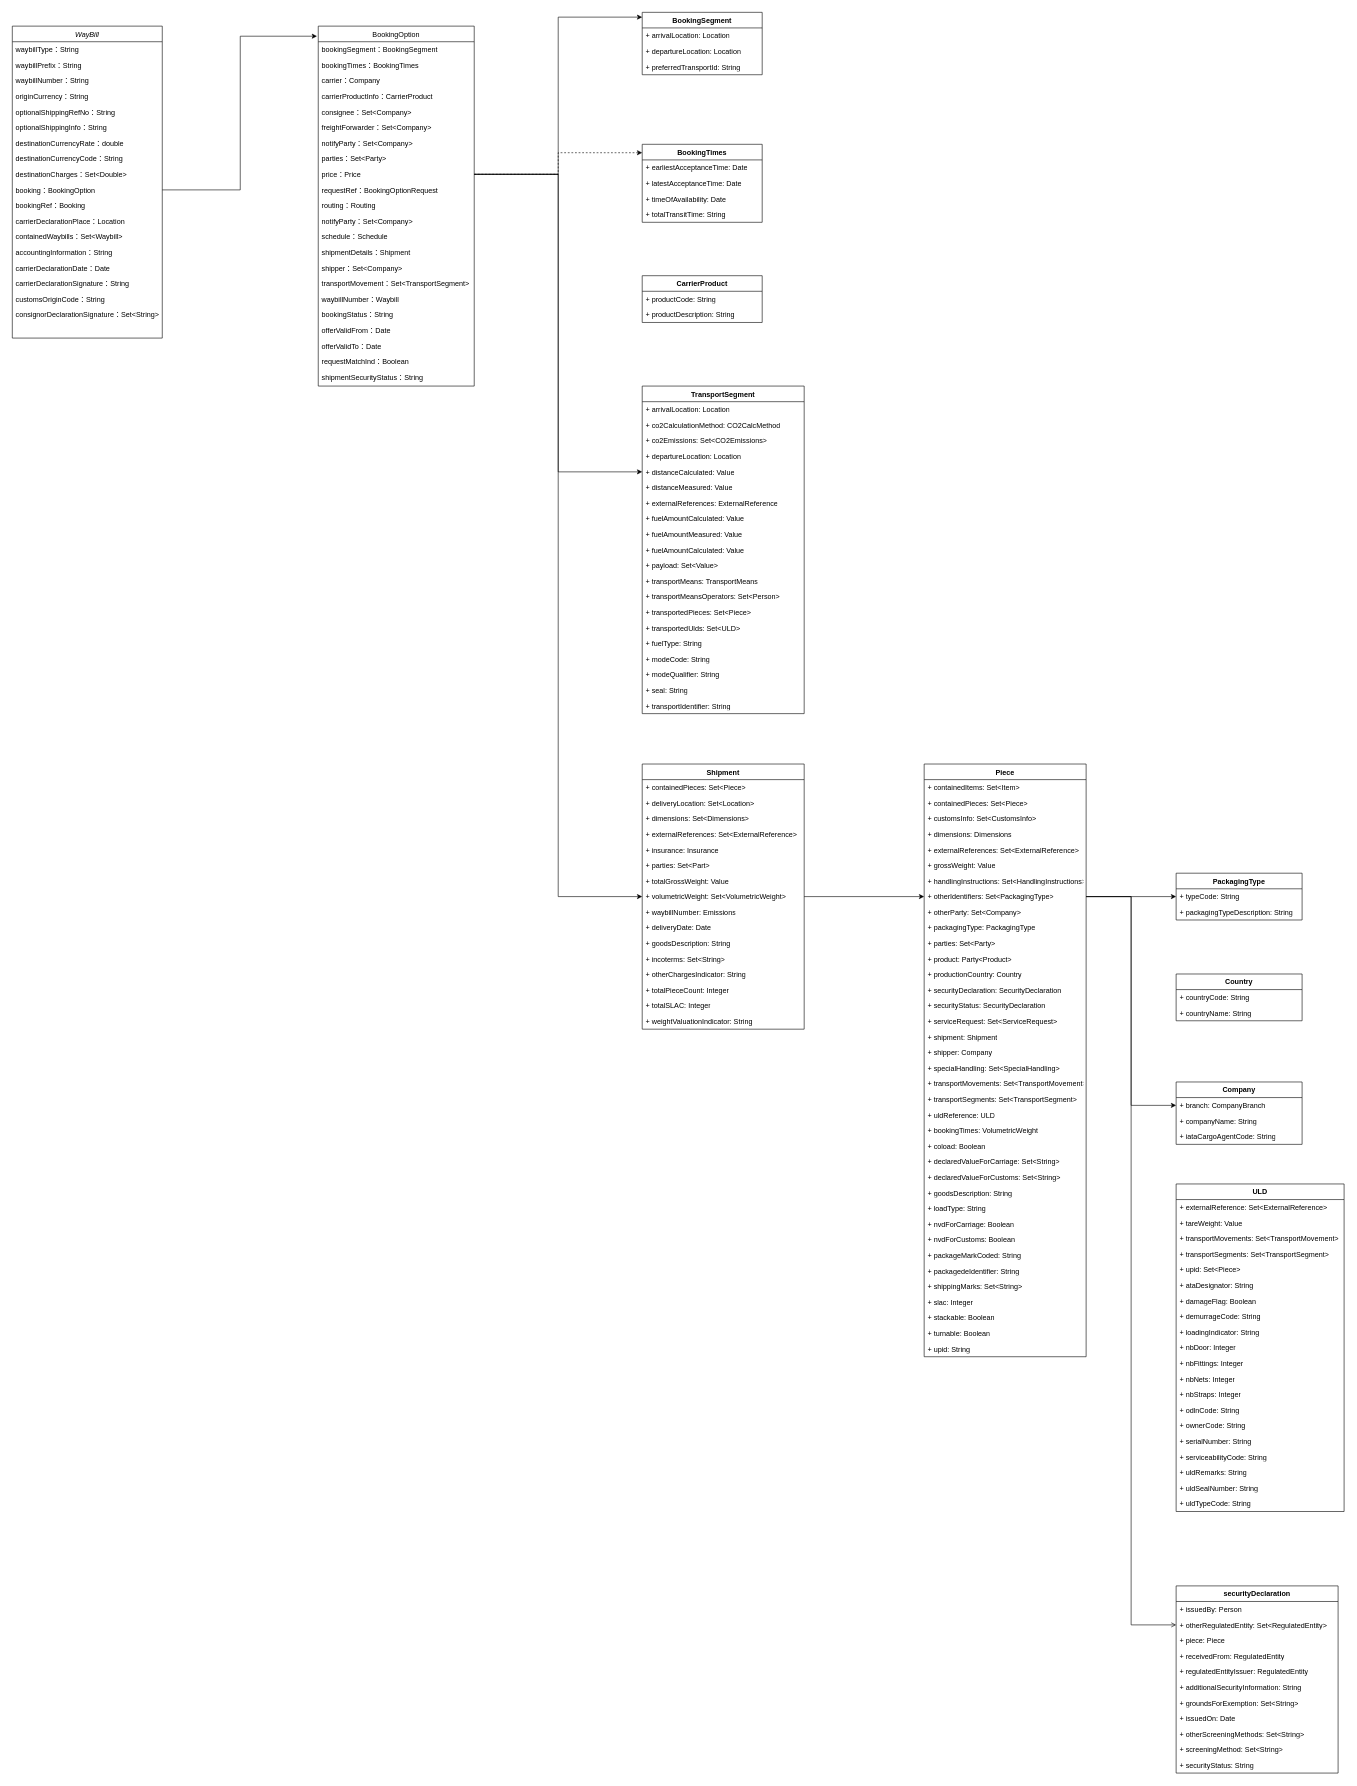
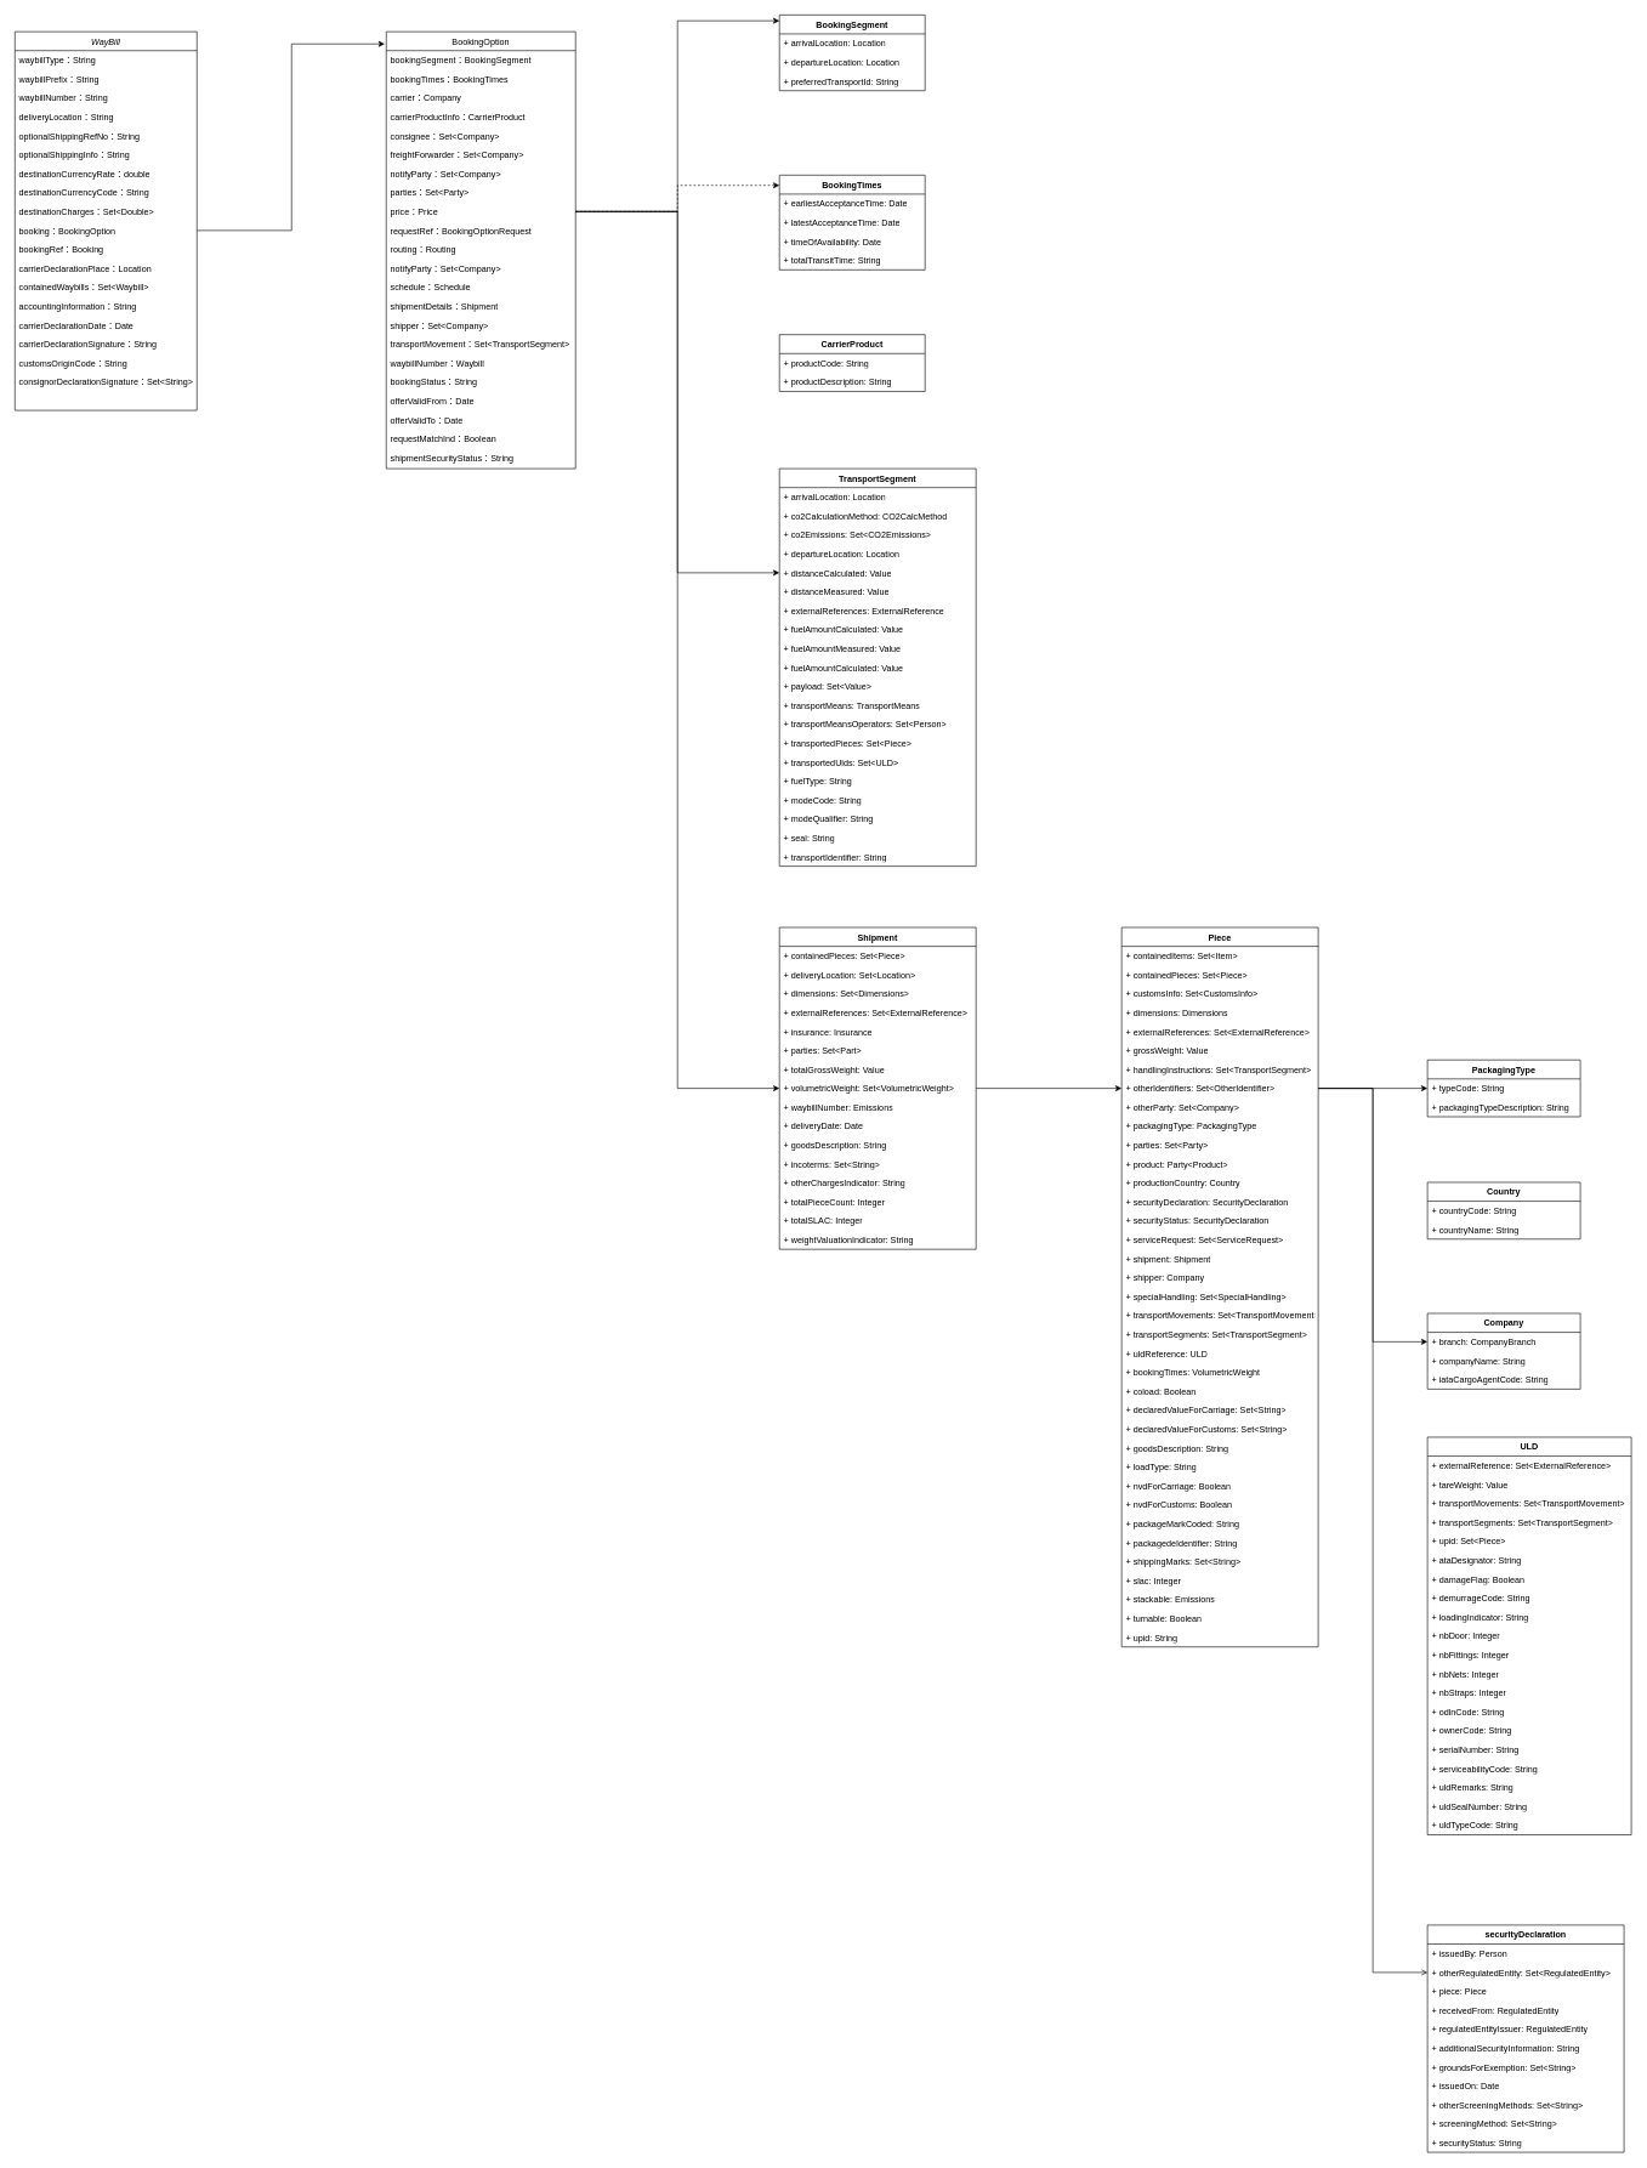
- <mxCell id="6" value="originCurrency：String" style="text;align=left;verticalAlign=top;spacingLeft=4;spacingRight=4;overflow=hidden;rotatable=0;points=[[0,0.5],[1,0.5]];portConstraint=eastwest;" vertex="1" parent="2"><mxGeometry y="104" width="250" height="26" as="geometry" /></mxCell>
+ <mxCell id="6" value="deliveryLocation：String" style="text;align=left;verticalAlign=top;spacingLeft=4;spacingRight=4;overflow=hidden;rotatable=0;points=[[0,0.5],[1,0.5]];portConstraint=eastwest;" vertex="1" parent="2"><mxGeometry y="104" width="250" height="26" as="geometry" /></mxCell>
- <mxCell id="106" value="+&amp;nbsp;handlingInstructions&lt;span style=&quot;background-color: initial;&quot;&gt;:&amp;nbsp;&lt;/span&gt;Set&amp;lt;HandlingInstructions&amp;gt;" style="text;strokeColor=none;fillColor=none;align=left;verticalAlign=top;spacingLeft=4;spacingRight=4;overflow=hidden;rotatable=0;points=[[0,0.5],[1,0.5]];portConstraint=eastwest;whiteSpace=wrap;html=1;" vertex="1" parent="99"><mxGeometry y="182" width="270" height="26" as="geometry" /></mxCell>
+ <mxCell id="106" value="+&amp;nbsp;handlingInstructions&lt;span style=&quot;background-color: initial;&quot;&gt;:&amp;nbsp;&lt;/span&gt;Set&amp;lt;TransportSegment&amp;gt;" style="text;strokeColor=none;fillColor=none;align=left;verticalAlign=top;spacingLeft=4;spacingRight=4;overflow=hidden;rotatable=0;points=[[0,0.5],[1,0.5]];portConstraint=eastwest;whiteSpace=wrap;html=1;" vertex="1" parent="99"><mxGeometry y="182" width="270" height="26" as="geometry" /></mxCell>
- <mxCell id="107" value="+&amp;nbsp;otherIdentifiers&lt;span style=&quot;background-color: initial;&quot;&gt;:&amp;nbsp;&lt;/span&gt;Set&amp;lt;PackagingType&amp;gt;" style="text;strokeColor=none;fillColor=none;align=left;verticalAlign=top;spacingLeft=4;spacingRight=4;overflow=hidden;rotatable=0;points=[[0,0.5],[1,0.5]];portConstraint=eastwest;whiteSpace=wrap;html=1;" vertex="1" parent="99"><mxGeometry y="208" width="270" height="26" as="geometry" /></mxCell>
+ <mxCell id="107" value="+&amp;nbsp;otherIdentifiers&lt;span style=&quot;background-color: initial;&quot;&gt;:&amp;nbsp;&lt;/span&gt;Set&amp;lt;OtherIdentifier&amp;gt;" style="text;strokeColor=none;fillColor=none;align=left;verticalAlign=top;spacingLeft=4;spacingRight=4;overflow=hidden;rotatable=0;points=[[0,0.5],[1,0.5]];portConstraint=eastwest;whiteSpace=wrap;html=1;" vertex="1" parent="99"><mxGeometry y="208" width="270" height="26" as="geometry" /></mxCell>
- <mxCell id="134" value="+&amp;nbsp;stackable&lt;span style=&quot;background-color: initial;&quot;&gt;:&amp;nbsp;&lt;/span&gt;Boolean" style="text;strokeColor=none;fillColor=none;align=left;verticalAlign=top;spacingLeft=4;spacingRight=4;overflow=hidden;rotatable=0;points=[[0,0.5],[1,0.5]];portConstraint=eastwest;whiteSpace=wrap;html=1;" vertex="1" parent="99"><mxGeometry y="910" width="270" height="26" as="geometry" /></mxCell>
+ <mxCell id="134" value="+&amp;nbsp;stackable&lt;span style=&quot;background-color: initial;&quot;&gt;:&amp;nbsp;&lt;/span&gt;Emissions" style="text;strokeColor=none;fillColor=none;align=left;verticalAlign=top;spacingLeft=4;spacingRight=4;overflow=hidden;rotatable=0;points=[[0,0.5],[1,0.5]];portConstraint=eastwest;whiteSpace=wrap;html=1;" vertex="1" parent="99"><mxGeometry y="910" width="270" height="26" as="geometry" /></mxCell>
